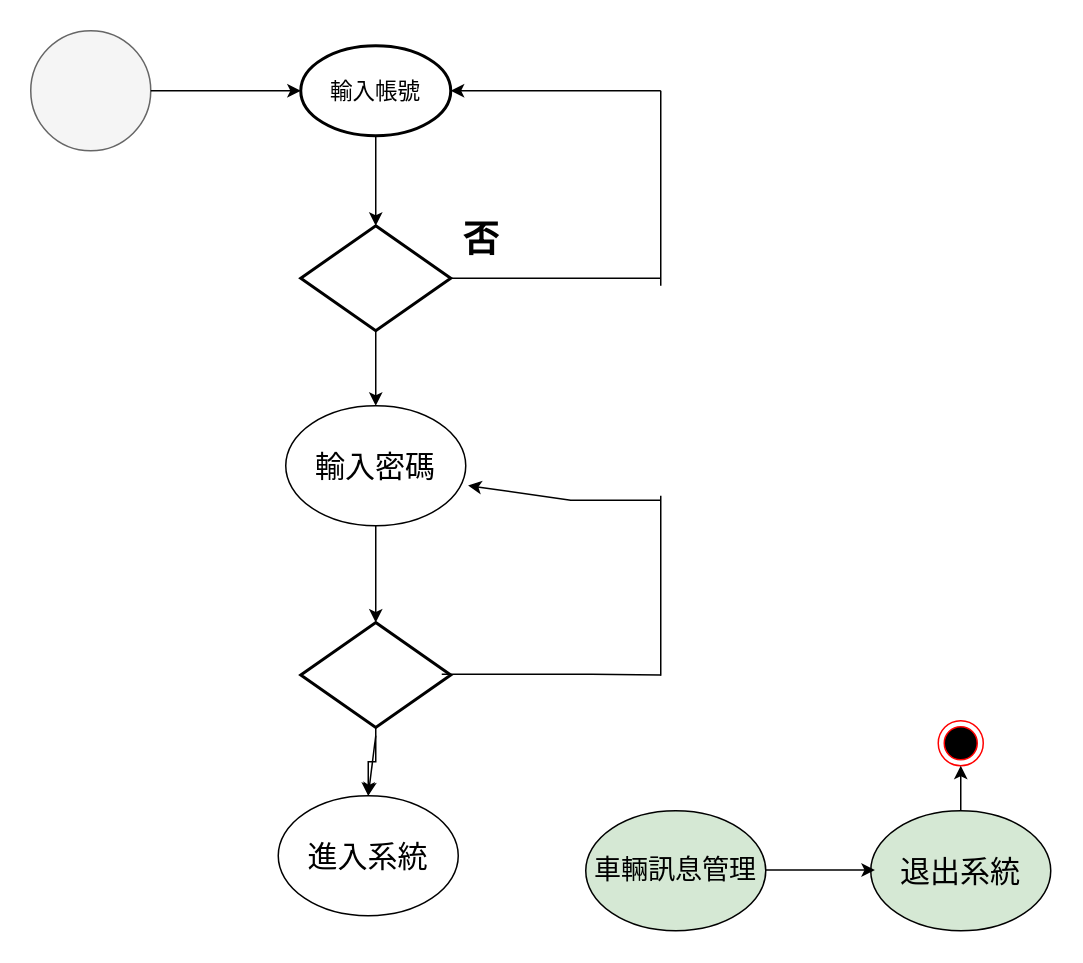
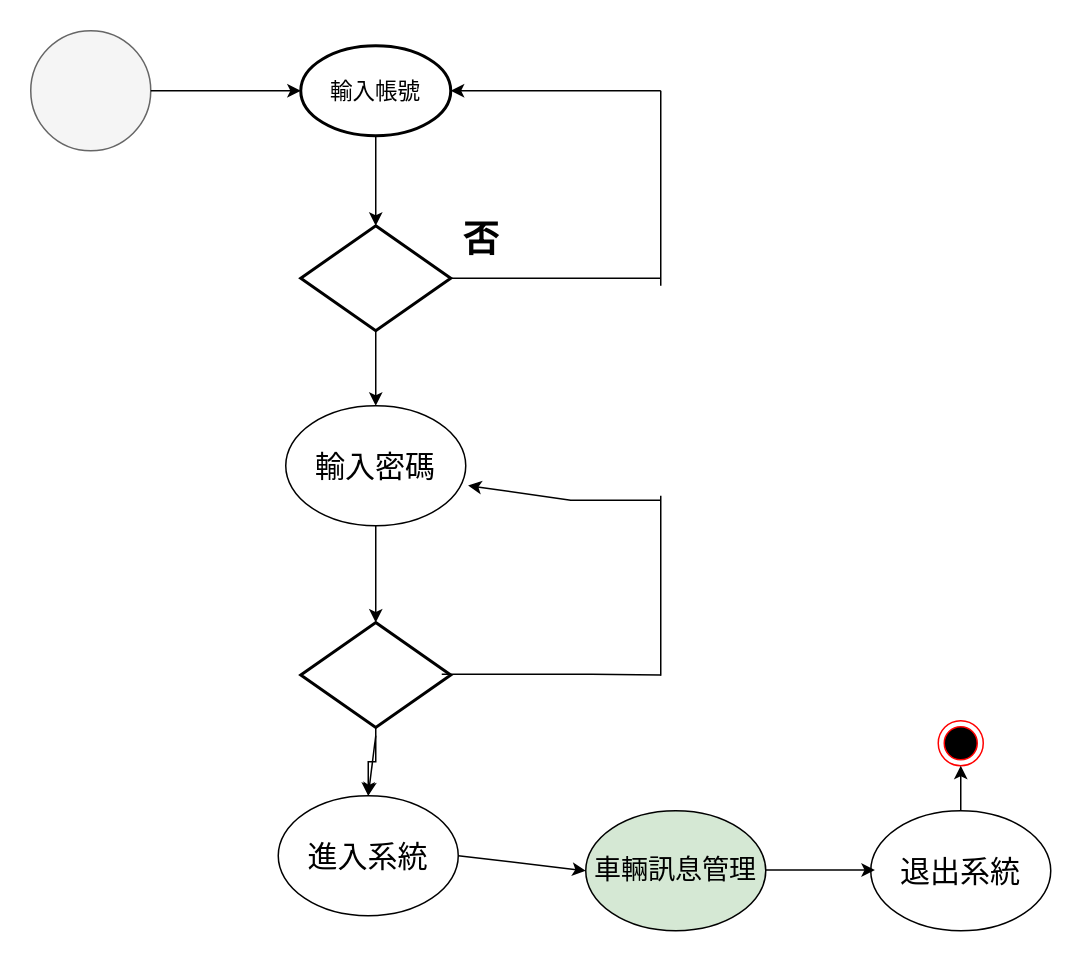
+ <mxCell id="24" value="" style="endArrow=classic;html=1;rounded=0;exitX=1;exitY=0.5;exitDx=0;exitDy=0;entryX=0;entryY=0.5;entryDx=0;entryDy=0;" parent="1" source="19" target="21" edge="1"><mxGeometry width="50" height="50" relative="1" as="geometry"><mxPoint x="270" y="520" as="sourcePoint" /><mxPoint x="320" y="470" as="targetPoint" /></mxGeometry></mxCell>
- <mxCell id="22" value="退出系統" style="ellipse;whiteSpace=wrap;html=1;fontSize=20;fillColor=#d5e8d4;" parent="1" vertex="1"><mxGeometry x="580" y="540" width="120" height="80" as="geometry" /></mxCell>
+ <mxCell id="22" value="退出系統" style="ellipse;whiteSpace=wrap;html=1;fontSize=20;" parent="1" vertex="1"><mxGeometry x="580" y="540" width="120" height="80" as="geometry" /></mxCell>
